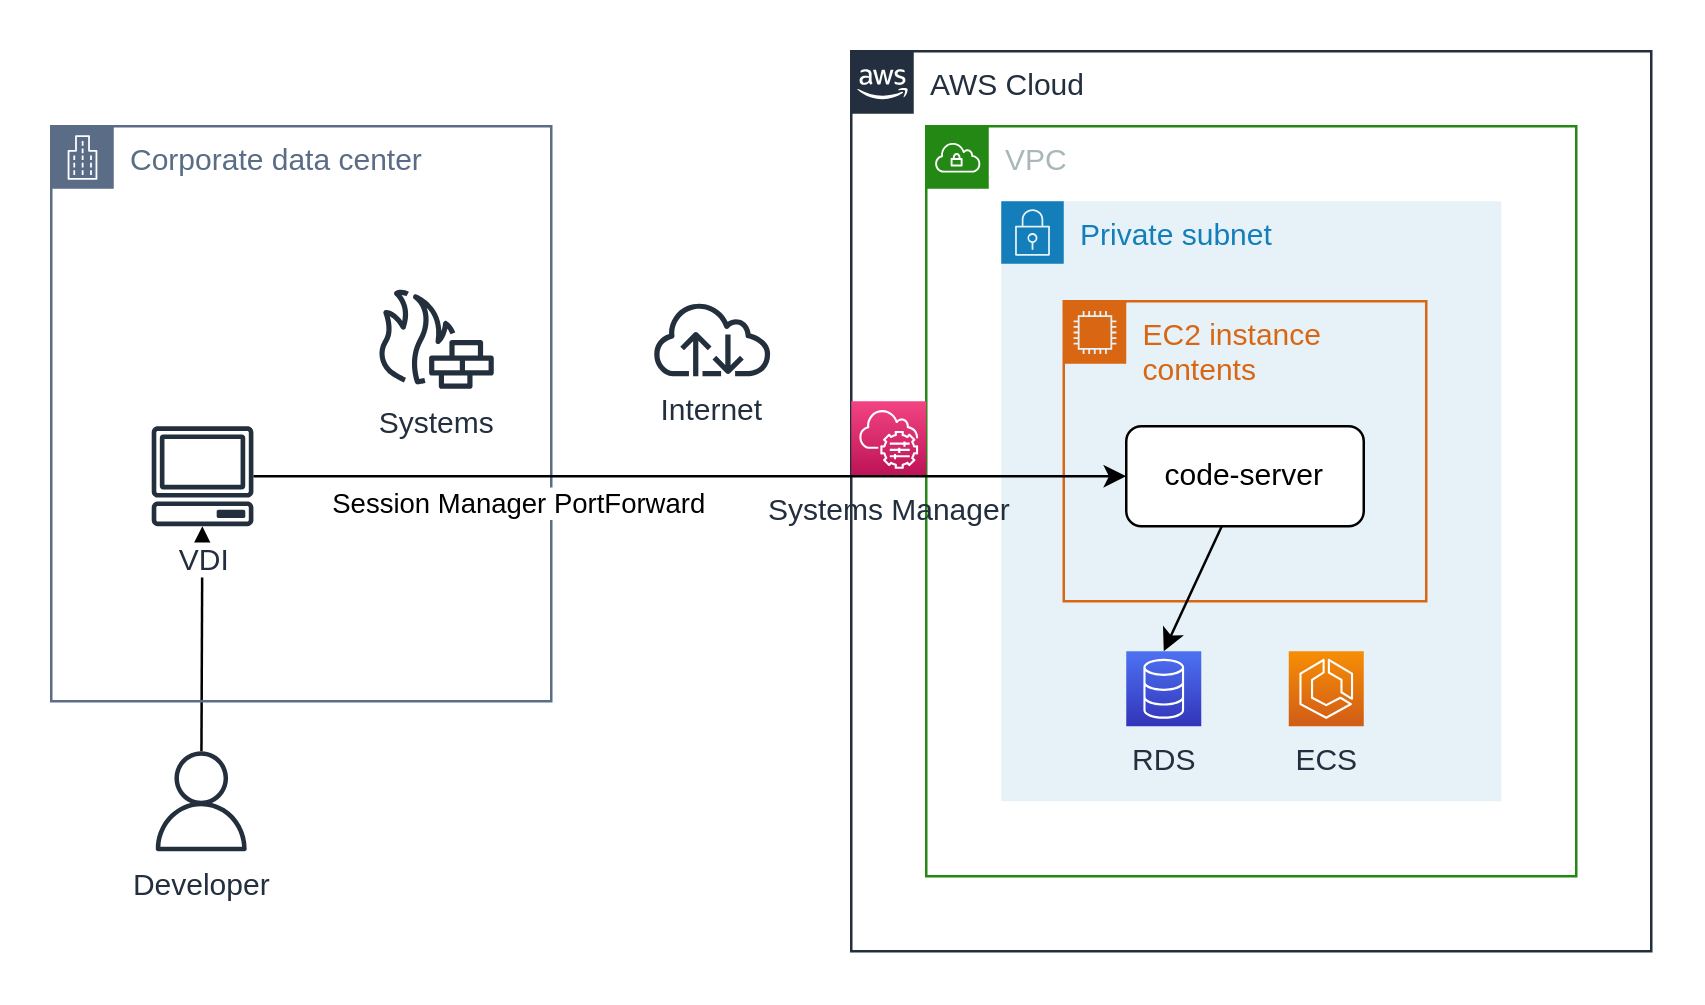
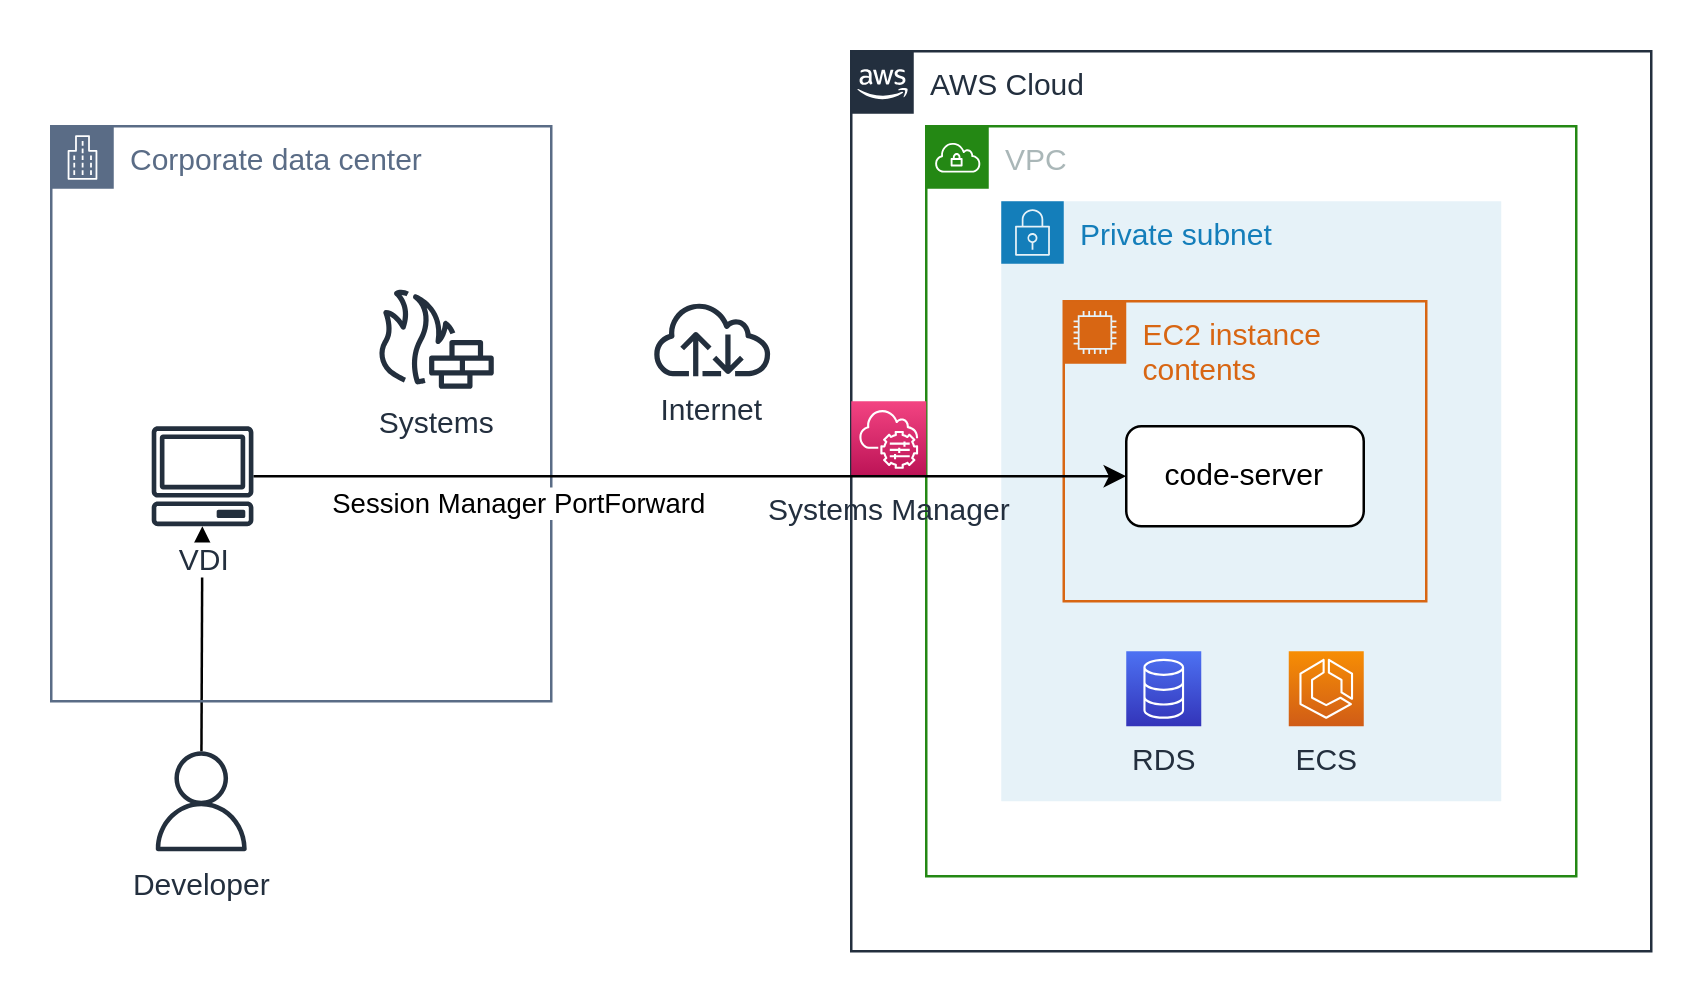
- <mxCell id="8" style="edgeStyle=none;html=1;entryX=0.5;entryY=0;entryDx=0;entryDy=0;entryPerimeter=0;" edge="1" parent="4" source="9" target="6"><mxGeometry relative="1" as="geometry" /></mxCell>
